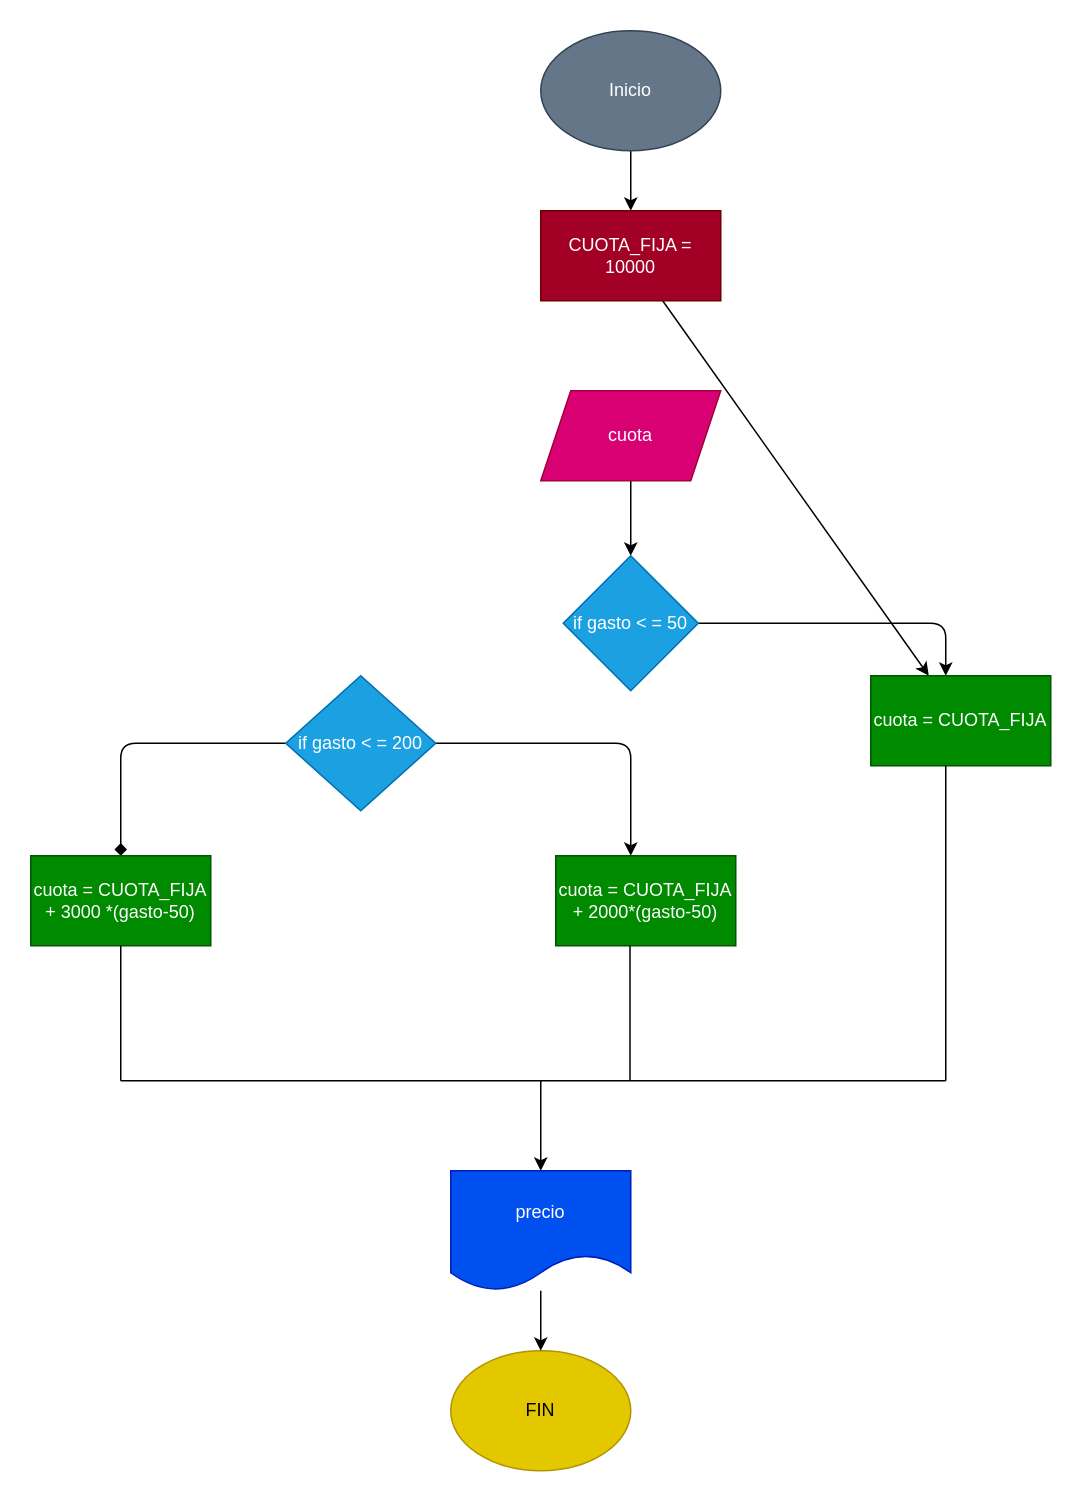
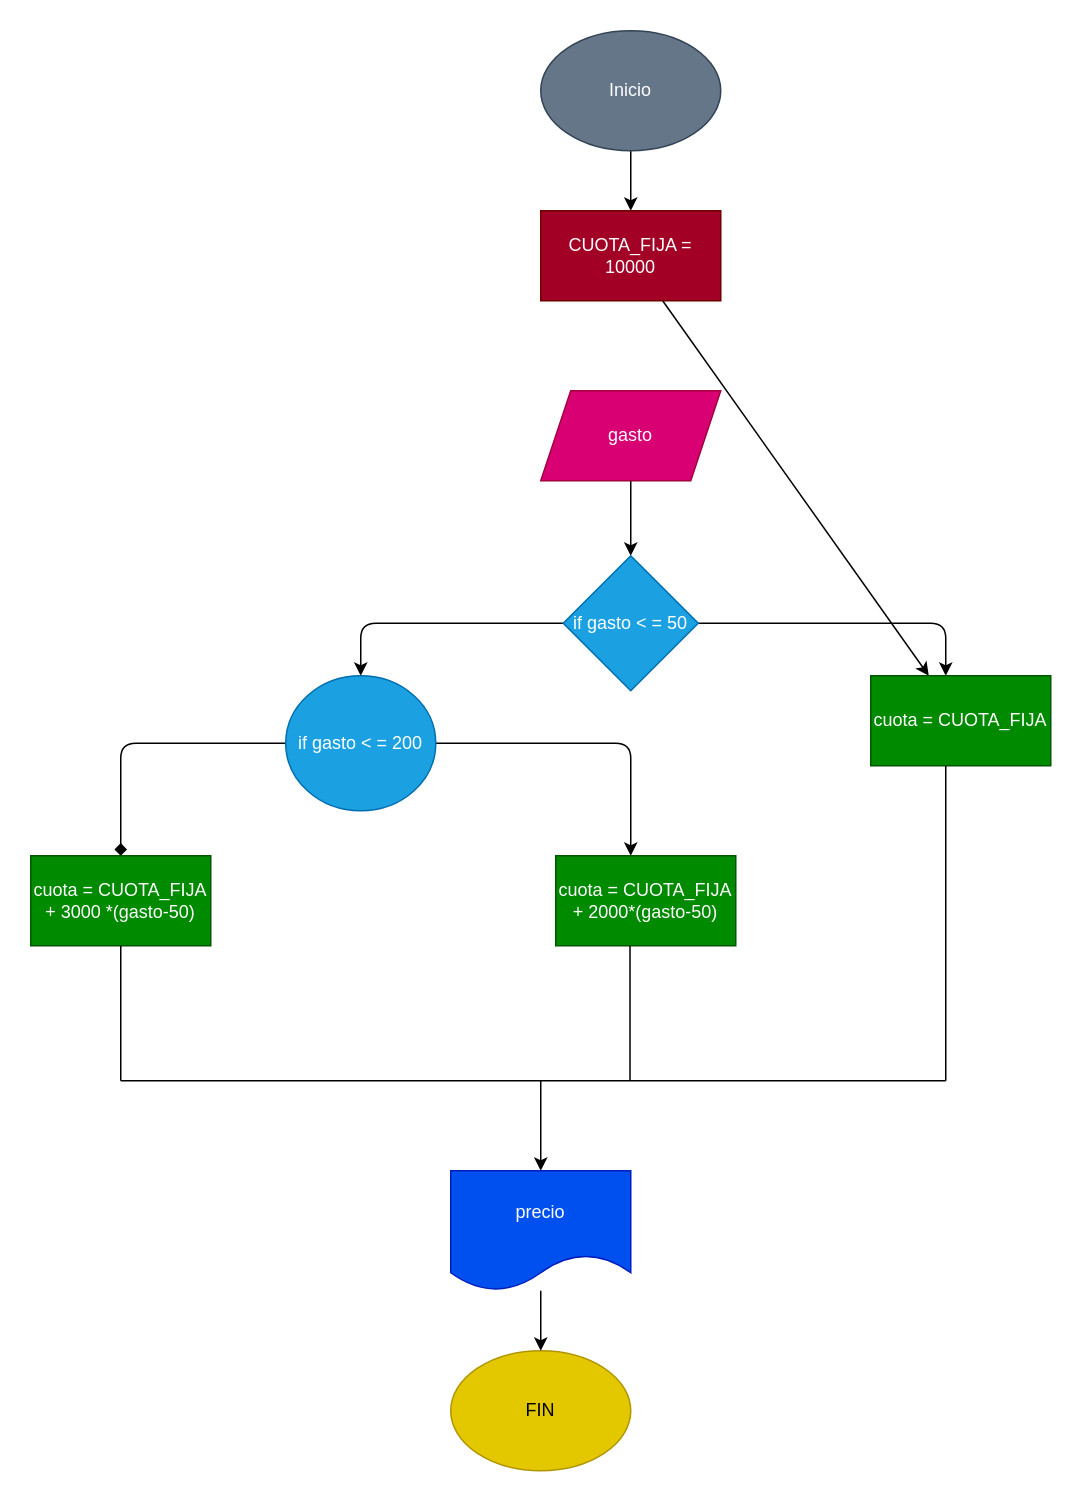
- <mxCell id="7" value="cuota" style="shape=parallelogram;perimeter=parallelogramPerimeter;whiteSpace=wrap;html=1;fixedSize=1;fillColor=#d80073;fontColor=#ffffff;strokeColor=#A50040;" vertex="1" parent="1"><mxGeometry x="360" y="260" width="120" height="60" as="geometry" /></mxCell>
+ <mxCell id="7" value="gasto" style="shape=parallelogram;perimeter=parallelogramPerimeter;whiteSpace=wrap;html=1;fixedSize=1;fillColor=#d80073;fontColor=#ffffff;strokeColor=#A50040;" vertex="1" parent="1"><mxGeometry x="360" y="260" width="120" height="60" as="geometry" /></mxCell>
+ <mxCell id="9" value="" style="edgeStyle=none;html=1;" edge="1" parent="1" source="10" target="14"><mxGeometry relative="1" as="geometry"><mxPoint x="240" y="440" as="targetPoint" /><Array as="points"><mxPoint x="240" y="415" /></Array></mxGeometry></mxCell>
- <mxCell id="14" value="if gasto &amp;lt; = 200" style="rhombus;whiteSpace=wrap;html=1;fillColor=#1ba1e2;fontColor=#ffffff;strokeColor=#006EAF;" vertex="1" parent="1"><mxGeometry x="190" y="450" width="100" height="90" as="geometry" /></mxCell>
+ <mxCell id="14" value="if gasto &amp;lt; = 200" style="ellipse;whiteSpace=wrap;html=1;fillColor=#1ba1e2;fontColor=#ffffff;strokeColor=#006EAF;" vertex="1" parent="1"><mxGeometry x="190" y="450" width="100" height="90" as="geometry" /></mxCell>
